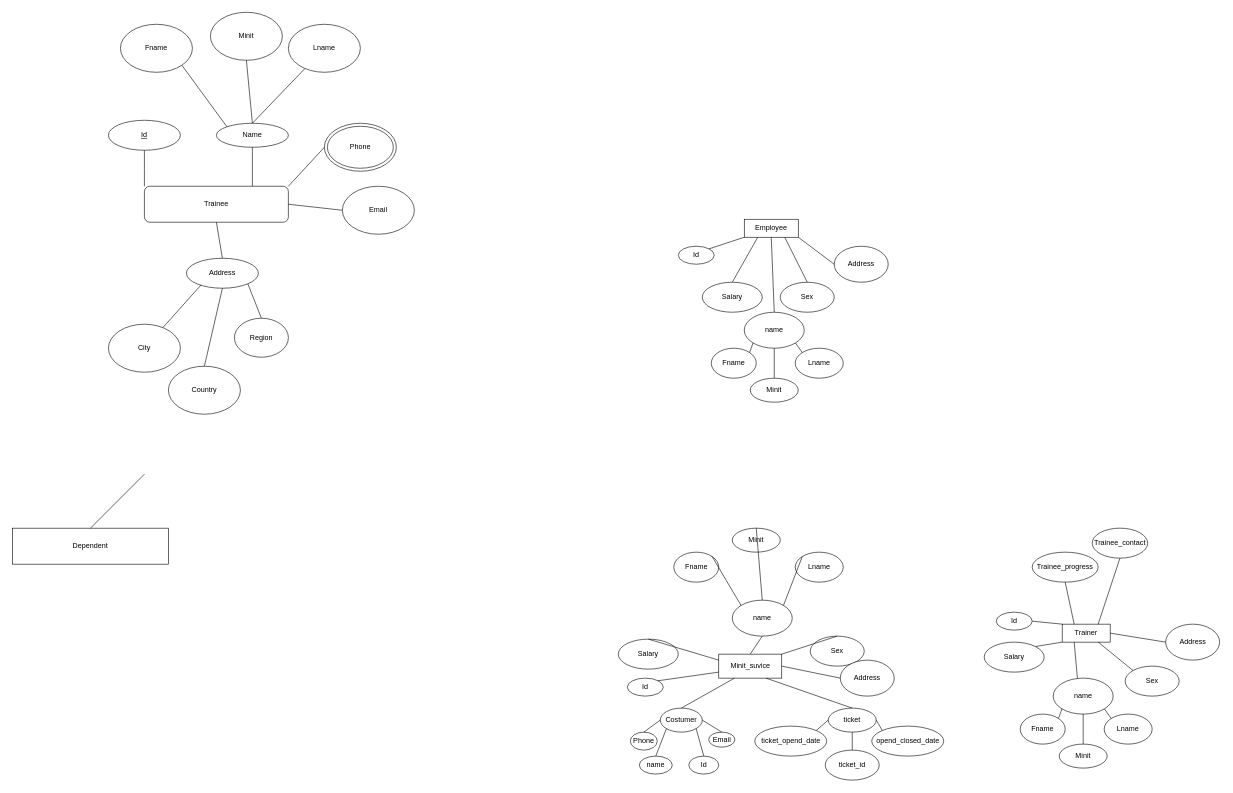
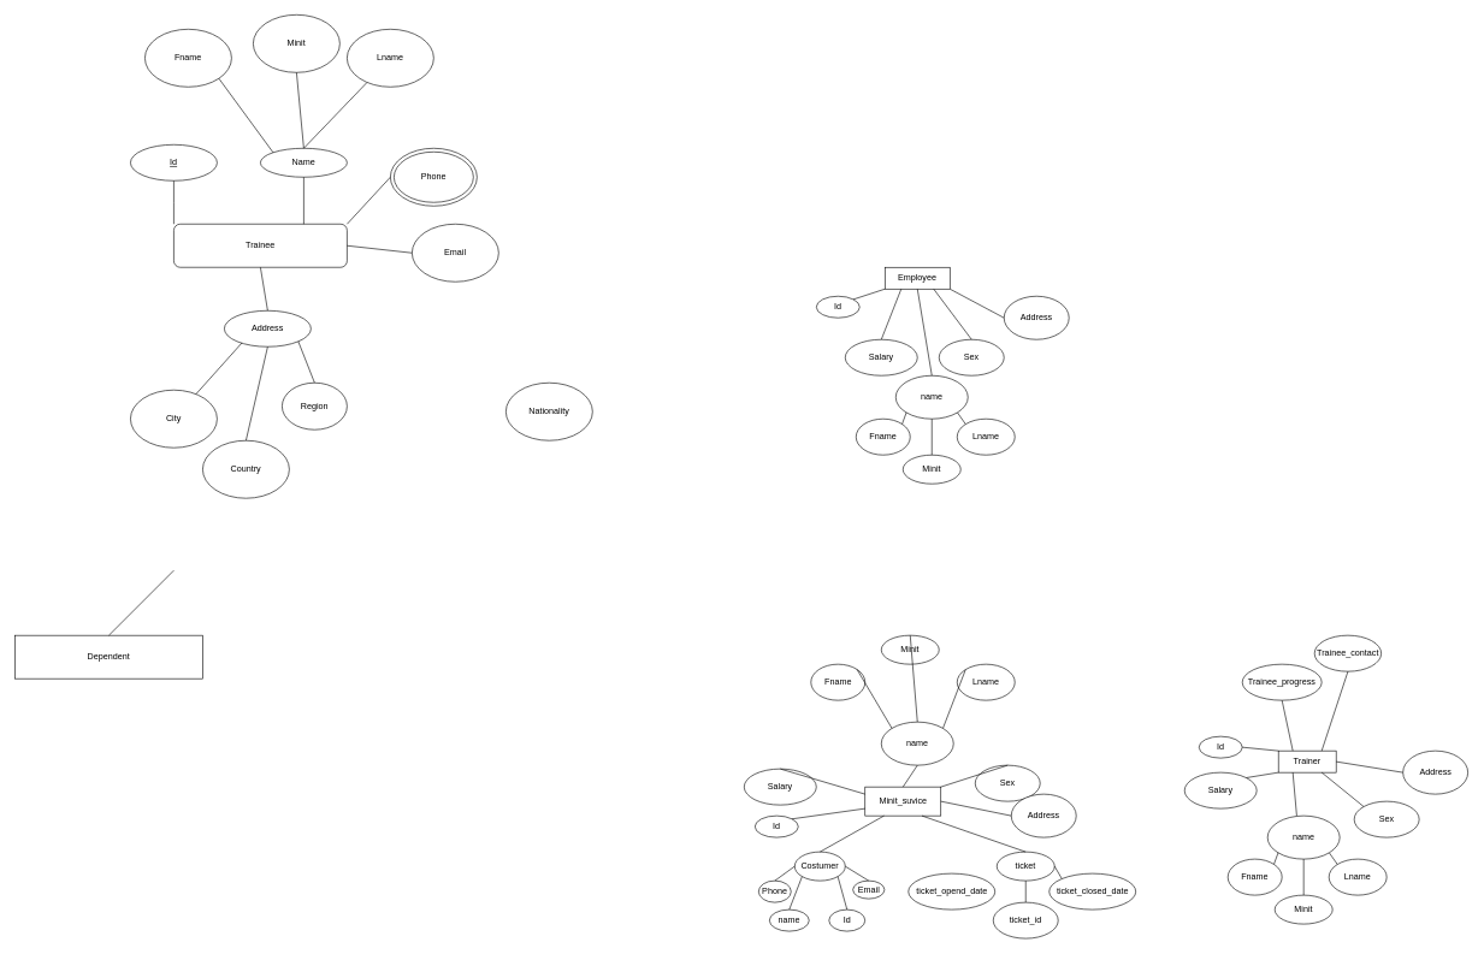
- <mxCell id="28" value="Employee" style="rounded=0;whiteSpace=wrap;html=1;" parent="1" vertex="1"><mxGeometry x="1240" y="365" width="90" height="30" as="geometry" /></mxCell>
+ <mxCell id="28" value="Employee" style="rounded=0;whiteSpace=wrap;html=1;" parent="1" vertex="1"><mxGeometry x="1225" y="370" width="90" height="30" as="geometry" /></mxCell>
+ <mxCell id="26" value="Nationality" style="ellipse;whiteSpace=wrap;html=1;" parent="1" vertex="1"><mxGeometry x="700" y="530" width="120" height="80" as="geometry" /></mxCell>
- <mxCell id="53" value="" style="endArrow=none;html=1;rounded=0;exitX=1;exitY=0;exitDx=0;exitDy=0;entryX=0;entryY=0.5;entryDx=0;entryDy=0;" edge="1" parent="1" source="47" target="50"><mxGeometry width="50" height="50" relative="1" as="geometry"><mxPoint x="1397.5" y="1090" as="sourcePoint" /><mxPoint x="1447.5" y="1040" as="targetPoint" /></mxGeometry></mxCell>
- <mxCell id="49" value="opend_closed_date" style="ellipse;whiteSpace=wrap;html=1;" vertex="1" parent="1"><mxGeometry x="1452.5" y="1210" width="120" height="50" as="geometry" /></mxCell>
+ <mxCell id="49" value="ticket_closed_date" style="ellipse;whiteSpace=wrap;html=1;" vertex="1" parent="1"><mxGeometry x="1452.5" y="1210" width="120" height="50" as="geometry" /></mxCell>
